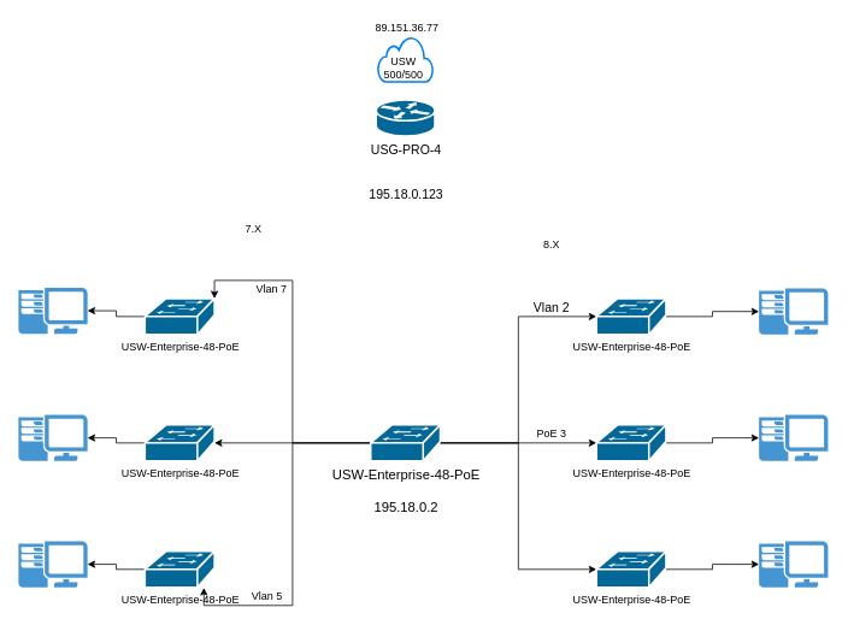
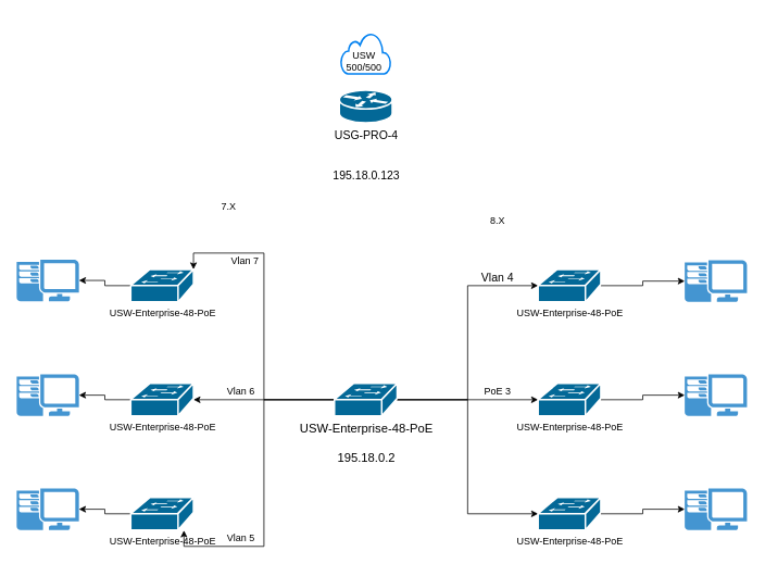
- <mxCell id="30" value="89.151.36.77" style="text;html=1;align=center;verticalAlign=middle;resizable=0;points=[];autosize=1;strokeColor=none;fillColor=none;" vertex="1" parent="1"><mxGeometry x="405" y="20" width="90" height="20" as="geometry" /></mxCell>
- <mxCell id="31" value="&lt;font style=&quot;font-size: 14px&quot;&gt;Vlan 2&lt;br&gt;&lt;/font&gt;" style="text;html=1;align=center;verticalAlign=middle;resizable=0;points=[];autosize=1;strokeColor=none;fillColor=none;" vertex="1" parent="1"><mxGeometry x="580" y="330" width="60" height="20" as="geometry" /></mxCell>
+ <mxCell id="31" value="&lt;font style=&quot;font-size: 14px&quot;&gt;Vlan 4&lt;br&gt;&lt;/font&gt;" style="text;html=1;align=center;verticalAlign=middle;resizable=0;points=[];autosize=1;strokeColor=none;fillColor=none;" vertex="1" parent="1"><mxGeometry x="580" y="330" width="60" height="20" as="geometry" /></mxCell>
+ <mxCell id="34" value="Vlan 6" style="text;html=1;align=center;verticalAlign=middle;resizable=0;points=[];autosize=1;strokeColor=none;fillColor=none;" vertex="1" parent="1"><mxGeometry x="270" y="470" width="50" height="20" as="geometry" /></mxCell>
